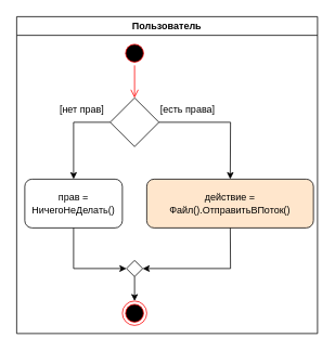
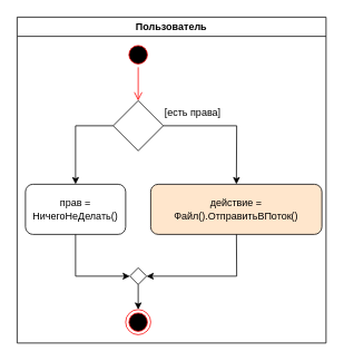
- <mxCell id="15" value="[нет прав]" style="text;html=1;align=center;verticalAlign=middle;resizable=0;points=[];autosize=1;strokeColor=none;fillColor=none;" vertex="1" parent="2"><mxGeometry x="45" y="105" width="70" height="20" as="geometry" /></mxCell>
